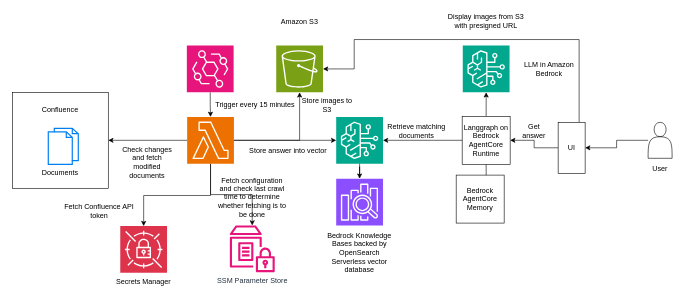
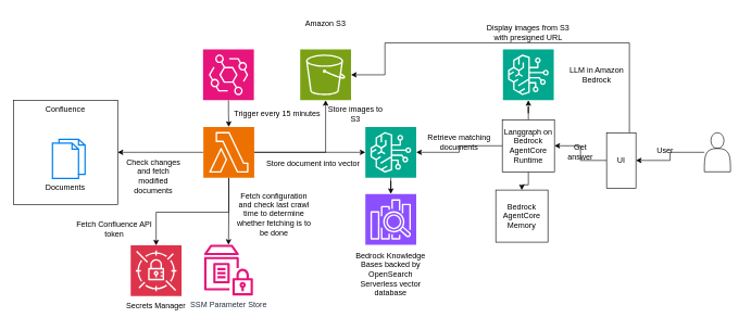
- <mxCell id="39" value="Display images from S3 with presigned URL" style="text;html=1;whiteSpace=wrap;strokeColor=none;fillColor=none;align=center;verticalAlign=middle;rounded=0;" vertex="1" parent="1"><mxGeometry x="740" y="20" width="140" height="30" as="geometry" /></mxCell>
+ <mxCell id="39" value="Display images from S3 with presigned URL" style="text;html=1;whiteSpace=wrap;strokeColor=none;fillColor=none;align=center;verticalAlign=middle;rounded=0;" vertex="1" parent="1"><mxGeometry x="740" y="35" width="140" height="30" as="geometry" /></mxCell>
- <mxCell id="4" value="Confluence" style="text;html=1;strokeColor=none;fillColor=none;align=center;verticalAlign=middle;whiteSpace=wrap;rounded=0;" vertex="1" parent="1"><mxGeometry x="70" y="168" width="60" height="30" as="geometry" /></mxCell>
+ <mxCell id="4" value="Confluence" style="text;html=1;strokeColor=none;fillColor=none;align=center;verticalAlign=middle;whiteSpace=wrap;rounded=0;" vertex="1" parent="1"><mxGeometry x="70" y="153" width="60" height="30" as="geometry" /></mxCell>
- <mxCell id="40" value="Retrieve matching documents" style="text;html=1;whiteSpace=wrap;strokeColor=none;fillColor=none;align=center;verticalAlign=middle;rounded=0;" vertex="1" parent="1"><mxGeometry x="644" y="203" width="100" height="30" as="geometry" /></mxCell>
+ <mxCell id="40" value="Retrieve matching documents" style="text;html=1;whiteSpace=wrap;strokeColor=none;fillColor=none;align=center;verticalAlign=middle;rounded=0;" vertex="1" parent="1"><mxGeometry x="654" y="203" width="100" height="30" as="geometry" /></mxCell>
- <mxCell id="41" value="Get answer" style="text;html=1;whiteSpace=wrap;strokeColor=none;fillColor=none;align=center;verticalAlign=middle;rounded=0;" vertex="1" parent="1"><mxGeometry x="860" y="203" width="60" height="30" as="geometry" /></mxCell>
+ <mxCell id="41" value="Get answer" style="text;html=1;whiteSpace=wrap;strokeColor=none;fillColor=none;align=center;verticalAlign=middle;rounded=0;" vertex="1" parent="1"><mxGeometry x="860" y="218" width="60" height="30" as="geometry" /></mxCell>
- <mxCell id="28" value="Langgraph on Bedrock AgentCore Runtime" style="whiteSpace=wrap;html=1;aspect=fixed;" vertex="1" parent="1"><mxGeometry x="770" y="193" width="80" height="80" as="geometry" /></mxCell>
+ <mxCell id="28" value="Langgraph on Bedrock AgentCore Runtime" style="whiteSpace=wrap;html=1;aspect=fixed;" vertex="1" parent="1"><mxGeometry x="770" y="183" width="80" height="80" as="geometry" /></mxCell>
- <mxCell id="22" value="Store answer into vector" style="text;html=1;strokeColor=none;fillColor=none;align=center;verticalAlign=middle;whiteSpace=wrap;rounded=0;" vertex="1" parent="1"><mxGeometry x="395" y="235" width="170" height="30" as="geometry" /></mxCell>
+ <mxCell id="22" value="Store document into vector" style="text;html=1;strokeColor=none;fillColor=none;align=center;verticalAlign=middle;whiteSpace=wrap;rounded=0;" vertex="1" parent="1"><mxGeometry x="395" y="235" width="170" height="30" as="geometry" /></mxCell>
- <mxCell id="17" value="Check changes and fetch modified documents" style="text;html=1;strokeColor=none;fillColor=none;align=center;verticalAlign=middle;whiteSpace=wrap;rounded=0;" vertex="1" parent="1"><mxGeometry x="200" y="255" width="90" height="30" as="geometry" /></mxCell>
+ <mxCell id="17" value="Check changes and fetch modified documents" style="text;html=1;strokeColor=none;fillColor=none;align=center;verticalAlign=middle;whiteSpace=wrap;rounded=0;" vertex="1" parent="1"><mxGeometry x="190" y="255" width="90" height="30" as="geometry" /></mxCell>
- <mxCell id="38" value="User" style="text;html=1;whiteSpace=wrap;strokeColor=none;fillColor=none;align=center;verticalAlign=middle;rounded=0;" vertex="1" parent="1"><mxGeometry x="1070" y="266" width="60" height="30" as="geometry" /></mxCell>
+ <mxCell id="38" value="User" style="text;html=1;whiteSpace=wrap;strokeColor=none;fillColor=none;align=center;verticalAlign=middle;rounded=0;" vertex="1" parent="1"><mxGeometry x="990" y="216" width="60" height="30" as="geometry" /></mxCell>
- <mxCell id="43" value="Fetch Confluence API token" style="text;html=1;strokeColor=none;fillColor=none;align=center;verticalAlign=middle;whiteSpace=wrap;rounded=0;" vertex="1" parent="1"><mxGeometry x="105" y="336" width="120" height="30" as="geometry" /></mxCell>
+ <mxCell id="43" value="Fetch Confluence API token" style="text;html=1;strokeColor=none;fillColor=none;align=center;verticalAlign=middle;whiteSpace=wrap;rounded=0;" vertex="1" parent="1"><mxGeometry x="115" y="336" width="120" height="30" as="geometry" /></mxCell>
- <mxCell id="15" value="SSM Parameter Store" style="sketch=0;outlineConnect=0;fontColor=#232F3E;gradientColor=none;fillColor=#E7157B;strokeColor=none;dashed=0;verticalLabelPosition=bottom;verticalAlign=top;align=center;html=1;fontSize=12;fontStyle=0;aspect=fixed;pointerEvents=1;shape=mxgraph.aws4.parameter_store;" vertex="1" parent="1"><mxGeometry x="382.5" y="375" width="75" height="78" as="geometry" /></mxCell>
+ <mxCell id="15" value="SSM Parameter Store" style="sketch=0;outlineConnect=0;fontColor=#232F3E;gradientColor=none;fillColor=#E7157B;strokeColor=none;dashed=0;verticalLabelPosition=bottom;verticalAlign=top;align=center;html=1;fontSize=12;fontStyle=0;aspect=fixed;pointerEvents=1;shape=mxgraph.aws4.parameter_store;" vertex="1" parent="1"><mxGeometry x="312.5" y="375" width="75" height="78" as="geometry" /></mxCell>
